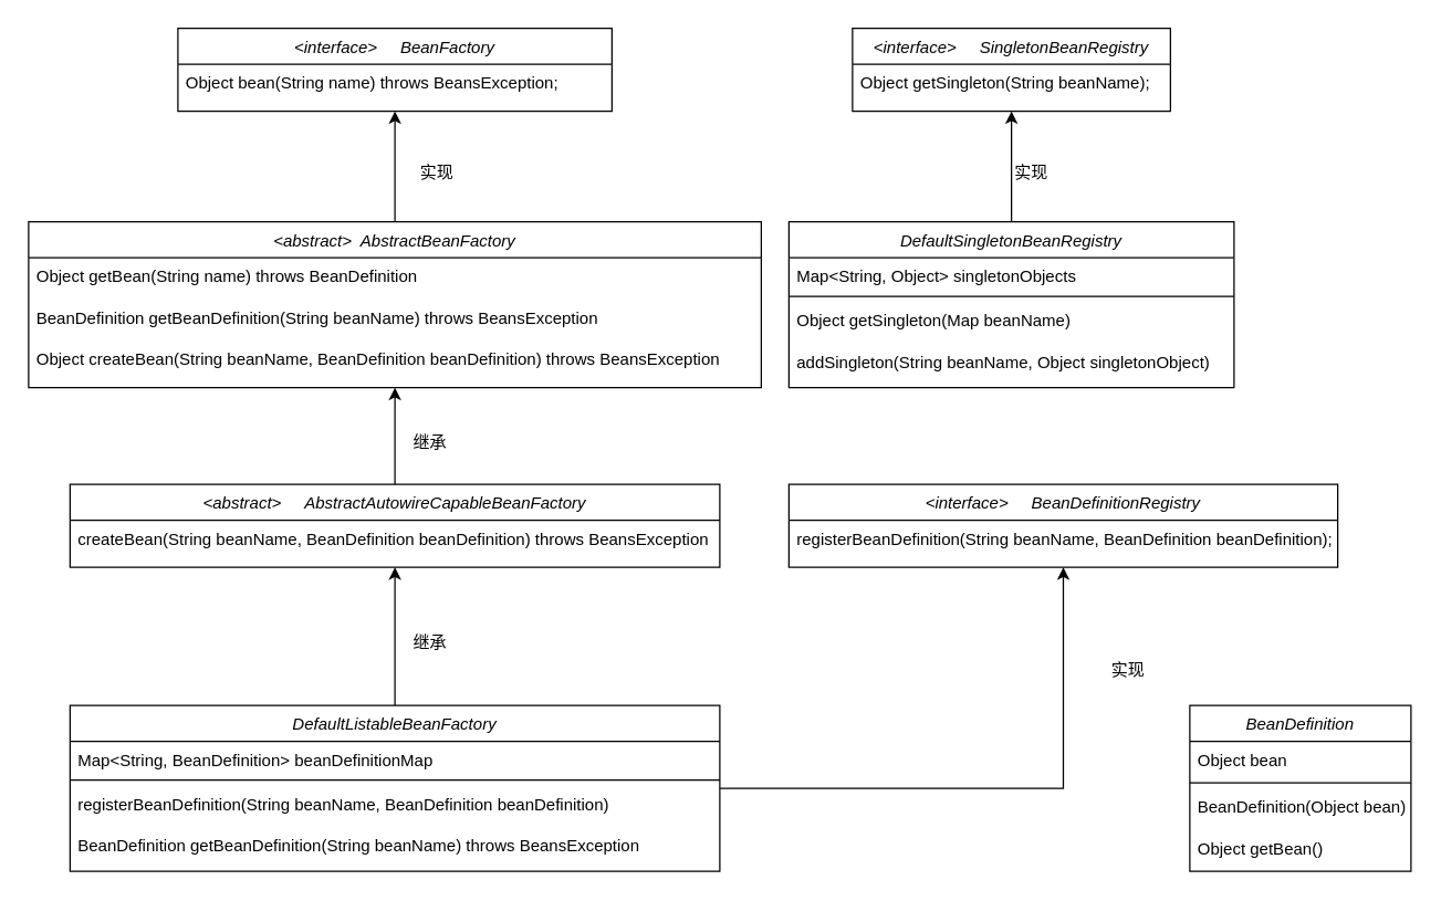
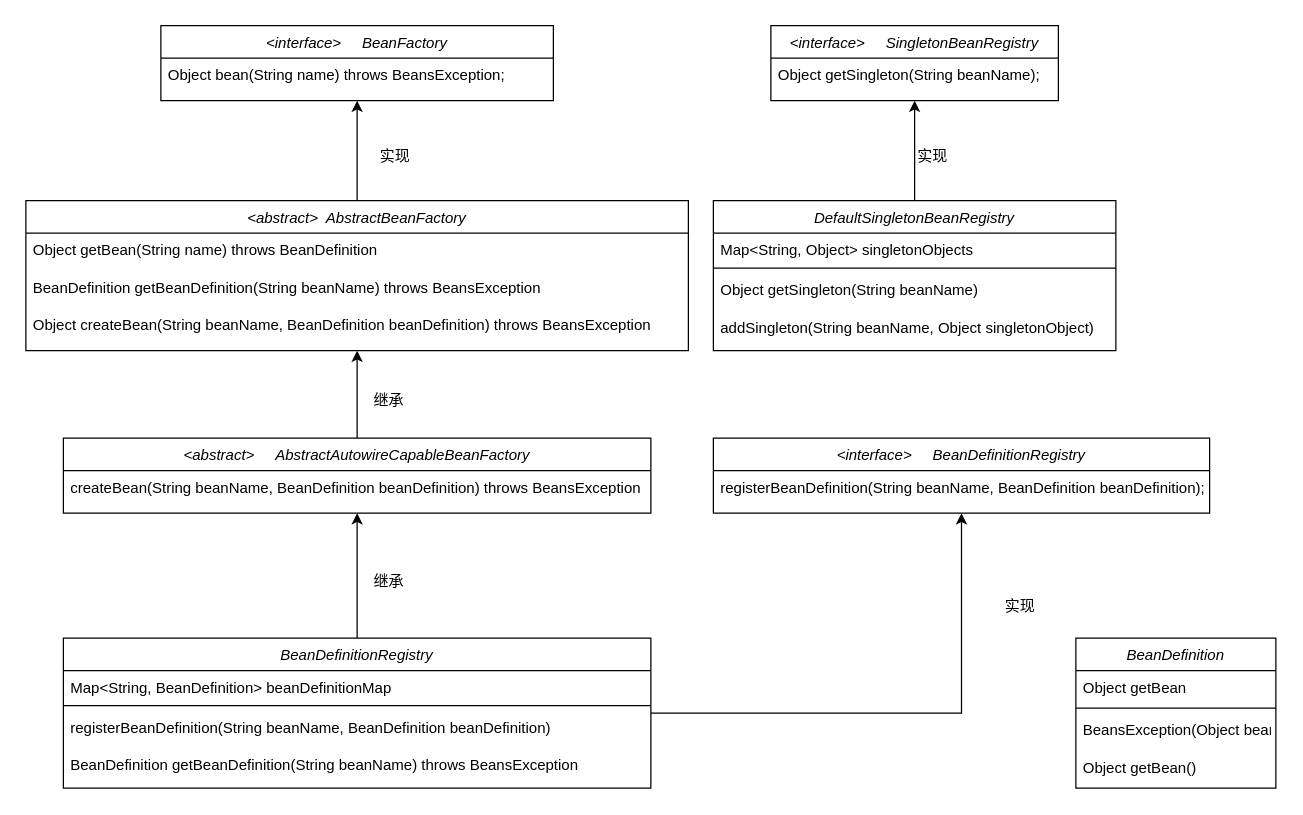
- <mxCell id="17" value="Object getSingleton(Map beanName)" style="text;align=left;verticalAlign=top;spacingLeft=4;spacingRight=4;overflow=hidden;rotatable=0;points=[[0,0.5],[1,0.5]];portConstraint=eastwest;" vertex="1" parent="14"><mxGeometry y="58" width="322" height="30" as="geometry" /></mxCell>
+ <mxCell id="17" value="Object getSingleton(String beanName)" style="text;align=left;verticalAlign=top;spacingLeft=4;spacingRight=4;overflow=hidden;rotatable=0;points=[[0,0.5],[1,0.5]];portConstraint=eastwest;" vertex="1" parent="14"><mxGeometry y="58" width="322" height="30" as="geometry" /></mxCell>
- <mxCell id="29" value="DefaultListableBeanFactory" style="swimlane;fontStyle=2;align=center;verticalAlign=top;childLayout=stackLayout;horizontal=1;startSize=26;horizontalStack=0;resizeParent=1;resizeLast=0;collapsible=1;marginBottom=0;rounded=0;shadow=0;strokeWidth=1;" vertex="1" parent="1"><mxGeometry x="50" y="510" width="470" height="120" as="geometry"><mxRectangle x="230" y="140" width="160" height="26" as="alternateBounds" /></mxGeometry></mxCell>
+ <mxCell id="29" value="BeanDefinitionRegistry" style="swimlane;fontStyle=2;align=center;verticalAlign=top;childLayout=stackLayout;horizontal=1;startSize=26;horizontalStack=0;resizeParent=1;resizeLast=0;collapsible=1;marginBottom=0;rounded=0;shadow=0;strokeWidth=1;" vertex="1" parent="1"><mxGeometry x="50" y="510" width="470" height="120" as="geometry"><mxRectangle x="230" y="140" width="160" height="26" as="alternateBounds" /></mxGeometry></mxCell>
- <mxCell id="3" value="Object bean" style="text;align=left;verticalAlign=top;spacingLeft=4;spacingRight=4;overflow=hidden;rotatable=0;points=[[0,0.5],[1,0.5]];portConstraint=eastwest;" parent="2" vertex="1"><mxGeometry y="26" width="160" height="26" as="geometry" /></mxCell>
+ <mxCell id="3" value="Object getBean" style="text;align=left;verticalAlign=top;spacingLeft=4;spacingRight=4;overflow=hidden;rotatable=0;points=[[0,0.5],[1,0.5]];portConstraint=eastwest;" parent="2" vertex="1"><mxGeometry y="26" width="160" height="26" as="geometry" /></mxCell>
- <mxCell id="5" value="BeanDefinition(Object bean) " style="text;align=left;verticalAlign=top;spacingLeft=4;spacingRight=4;overflow=hidden;rotatable=0;points=[[0,0.5],[1,0.5]];portConstraint=eastwest;" parent="2" vertex="1"><mxGeometry y="60" width="160" height="30" as="geometry" /></mxCell>
+ <mxCell id="5" value="BeansException(Object bean) " style="text;align=left;verticalAlign=top;spacingLeft=4;spacingRight=4;overflow=hidden;rotatable=0;points=[[0,0.5],[1,0.5]];portConstraint=eastwest;" parent="2" vertex="1"><mxGeometry y="60" width="160" height="30" as="geometry" /></mxCell>
